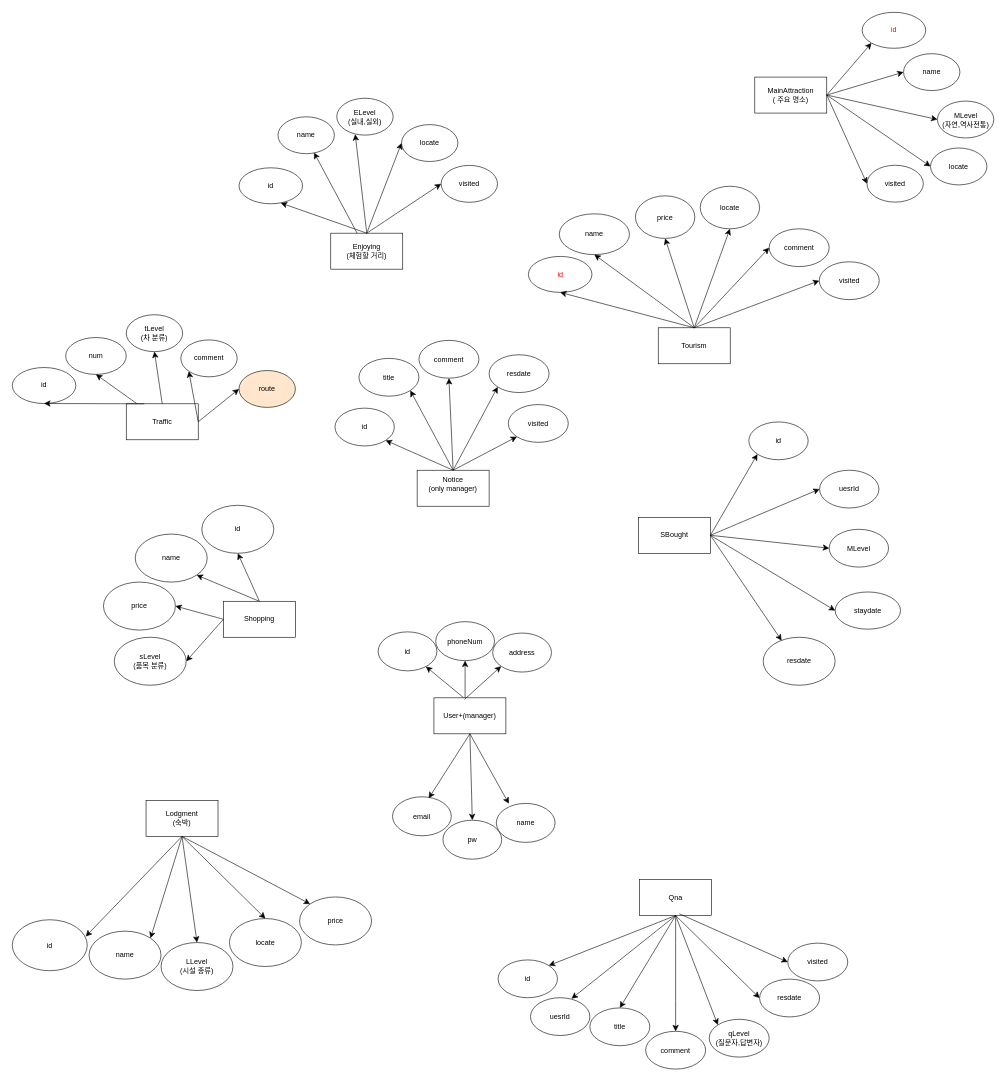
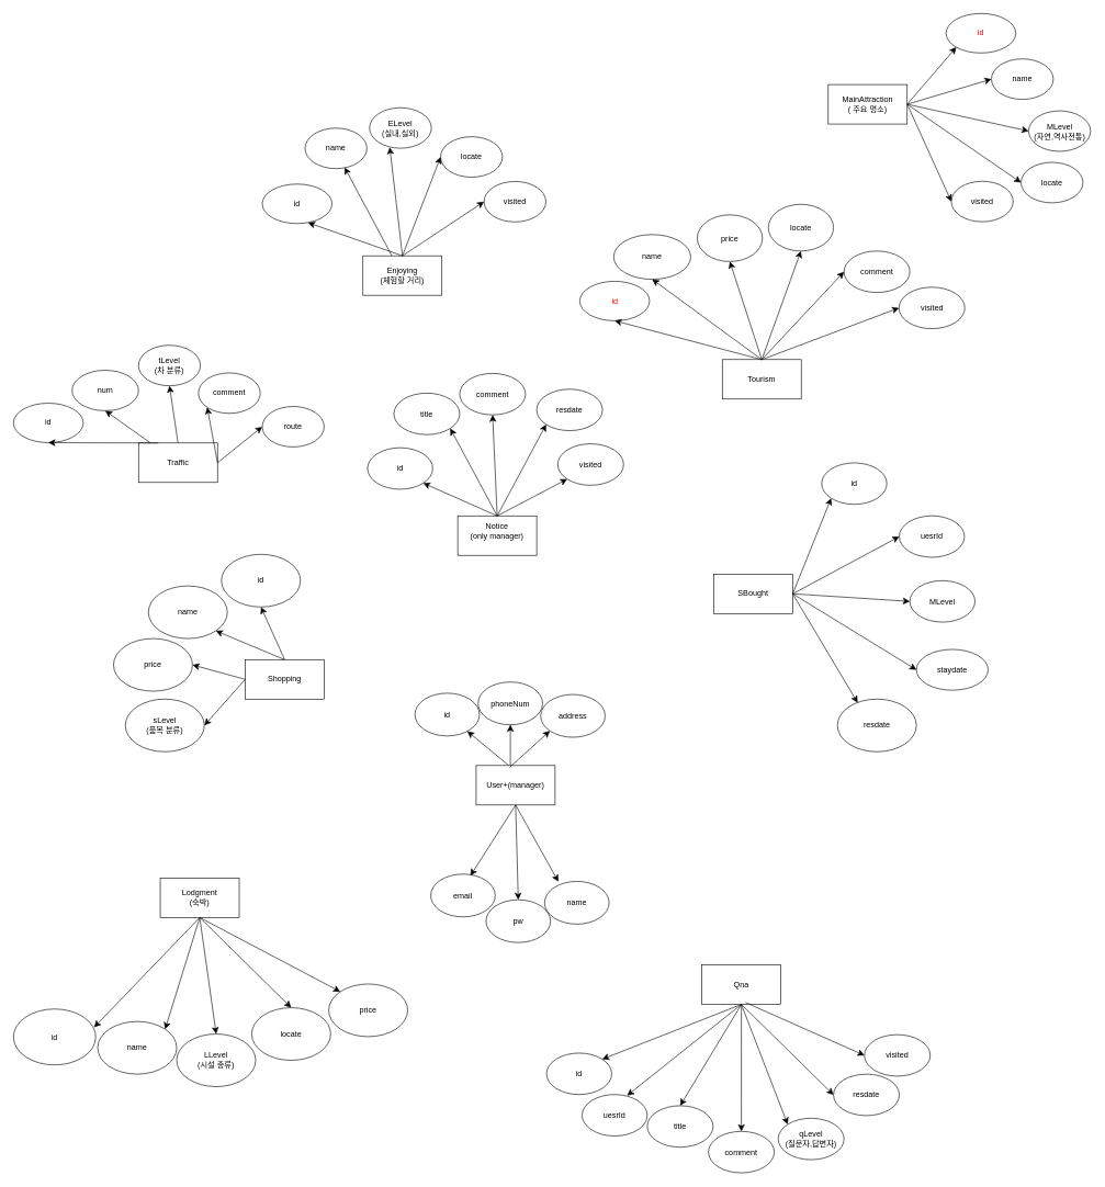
- <mxCell id="38" value="route" style="ellipse;whiteSpace=wrap;html=1;fillColor=#ffe6cc;" parent="1" vertex="1"><mxGeometry x="398" y="617.25" width="94" height="61.5" as="geometry" /></mxCell>
+ <mxCell id="38" value="route" style="ellipse;whiteSpace=wrap;html=1;" parent="1" vertex="1"><mxGeometry x="398" y="617.25" width="94" height="61.5" as="geometry" /></mxCell>
- <mxCell id="98" value="SBought" style="rounded=0;whiteSpace=wrap;html=1;" parent="1" vertex="1"><mxGeometry x="1064" y="862" width="120" height="60" as="geometry" /></mxCell>
+ <mxCell id="98" value="SBought" style="rounded=0;whiteSpace=wrap;html=1;" parent="1" vertex="1"><mxGeometry x="1084" y="872" width="120" height="60" as="geometry" /></mxCell>
